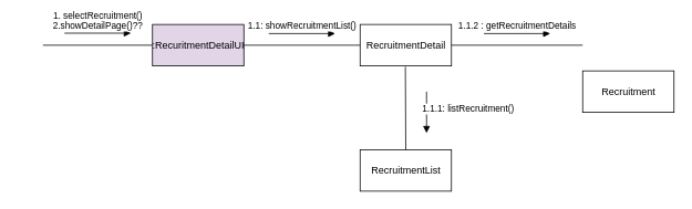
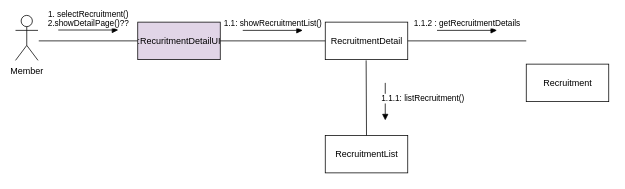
+ <mxCell id="2" value="Member" style="shape=umlActor;verticalLabelPosition=bottom;verticalAlign=top;html=1;outlineConnect=0;" parent="1" vertex="1"><mxGeometry x="20" y="20" width="30" height="60" as="geometry" /></mxCell>
